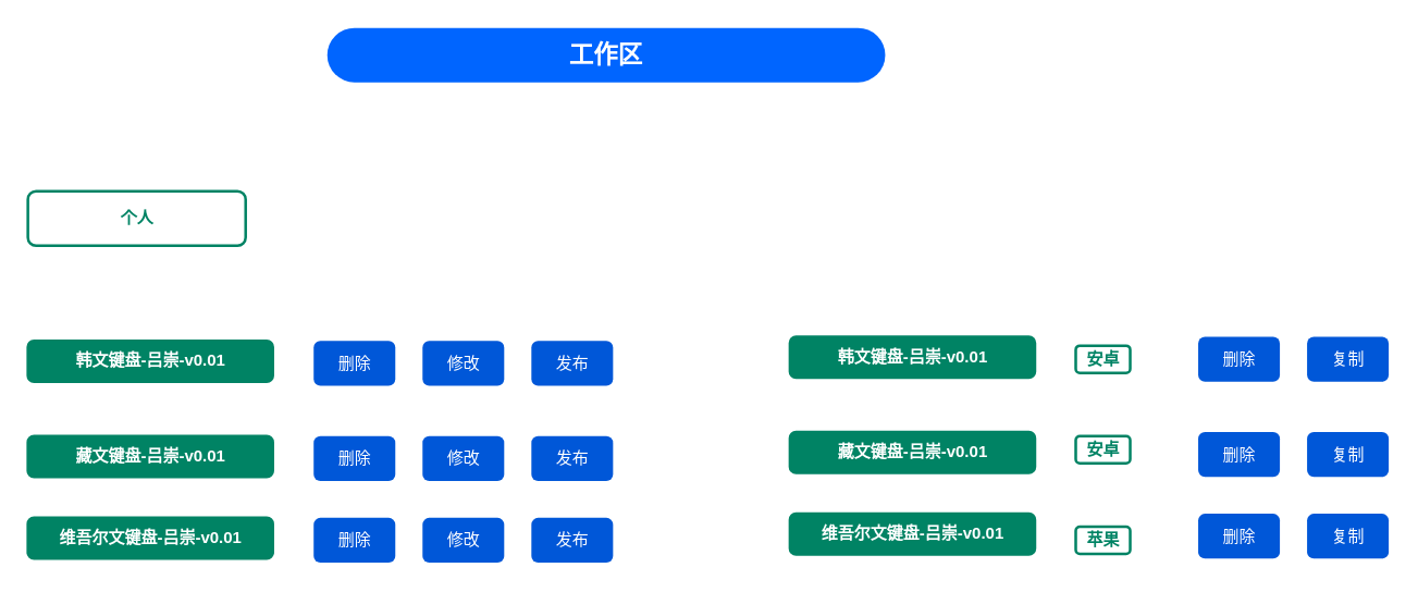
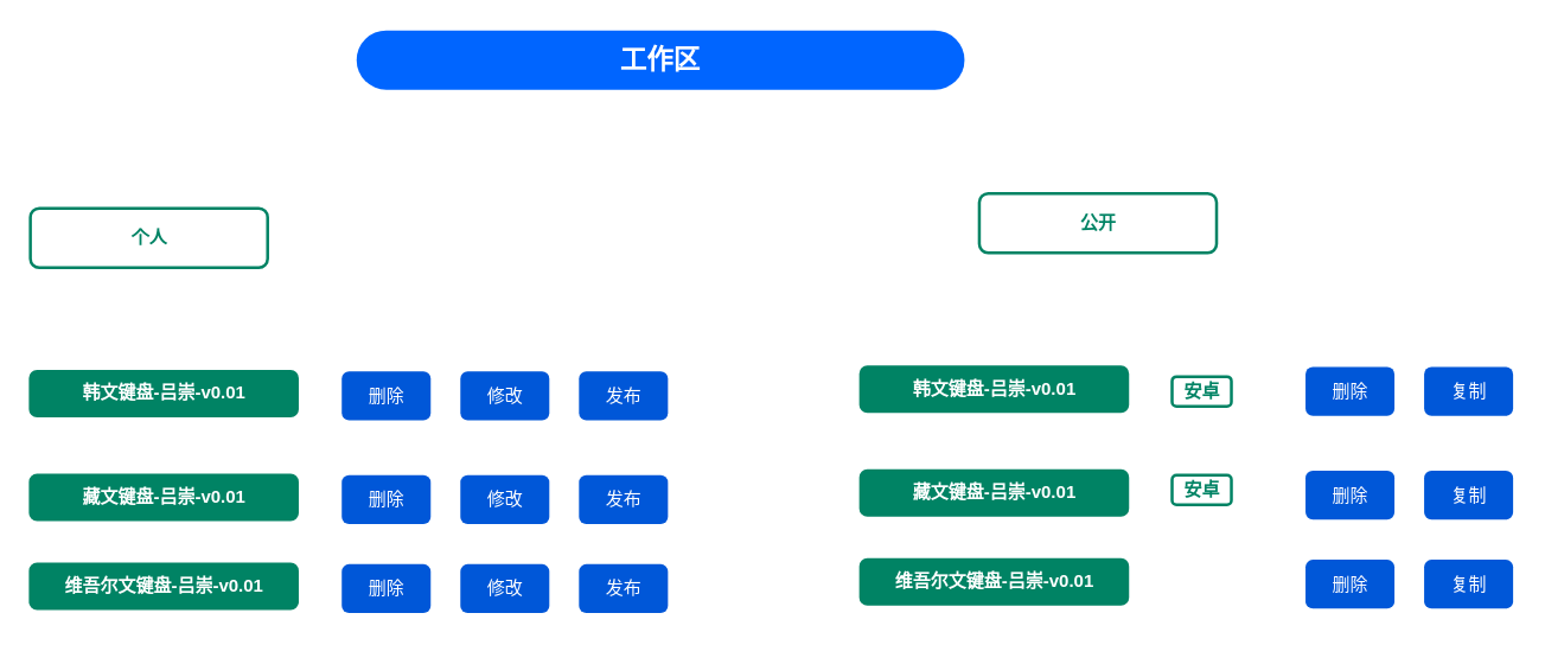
+ <mxCell id="4" value="公开" style="dashed=0;html=1;rounded=1;strokeColor=#008364;fontSize=12;align=center;fontStyle=1;strokeWidth=2;fontColor=#008364" vertex="1" parent="1"><mxGeometry x="660" y="130" width="160" height="40" as="geometry" /></mxCell>
- <mxCell id="28" value="苹果" style="dashed=0;html=1;rounded=1;strokeColor=#008364;fontSize=12;align=center;fontStyle=1;strokeWidth=2;fontColor=#008364" vertex="1" parent="1"><mxGeometry x="790" y="386.5" width="40" height="20" as="geometry" /></mxCell>
